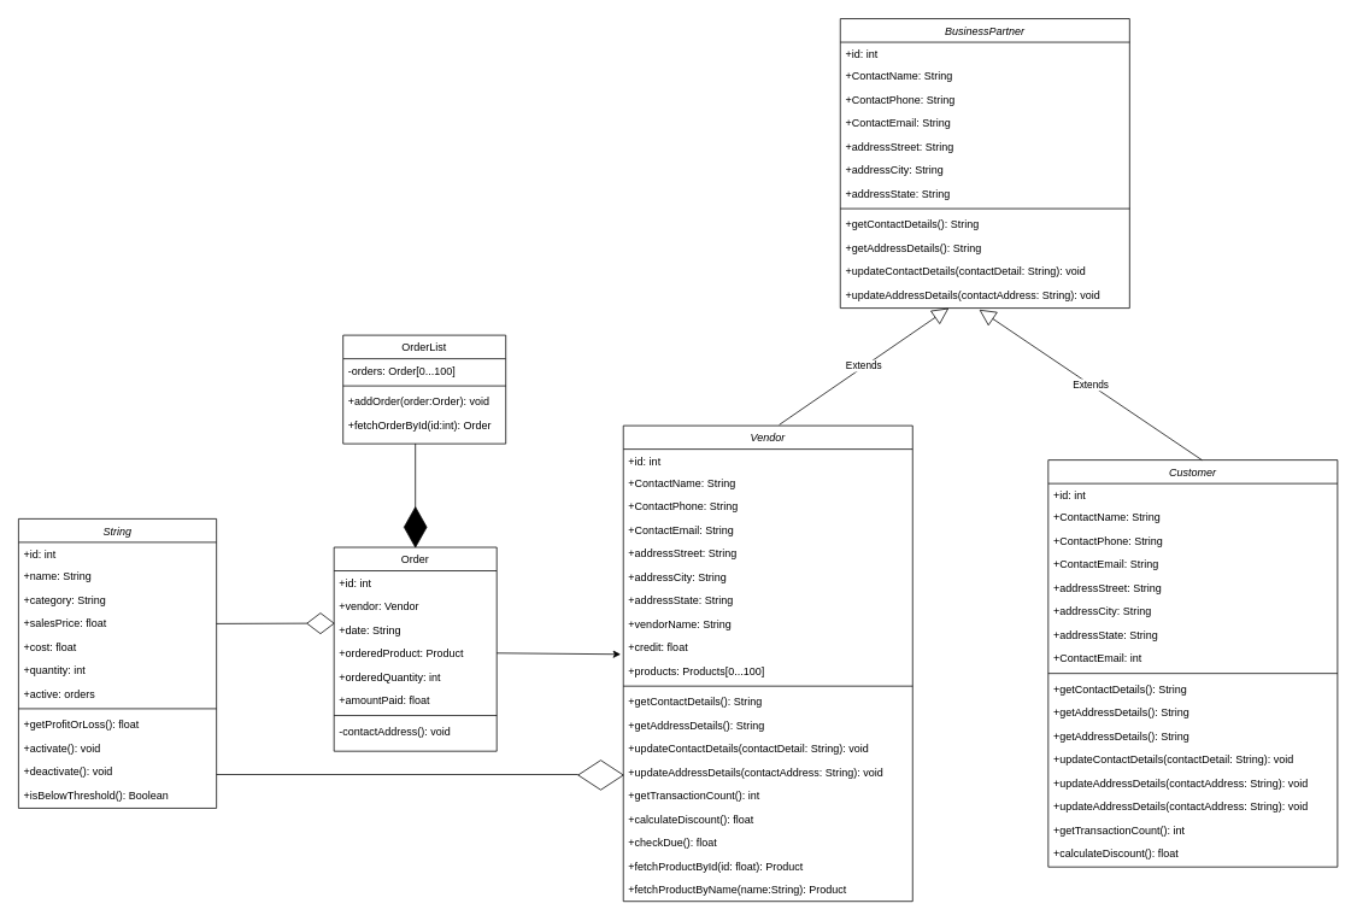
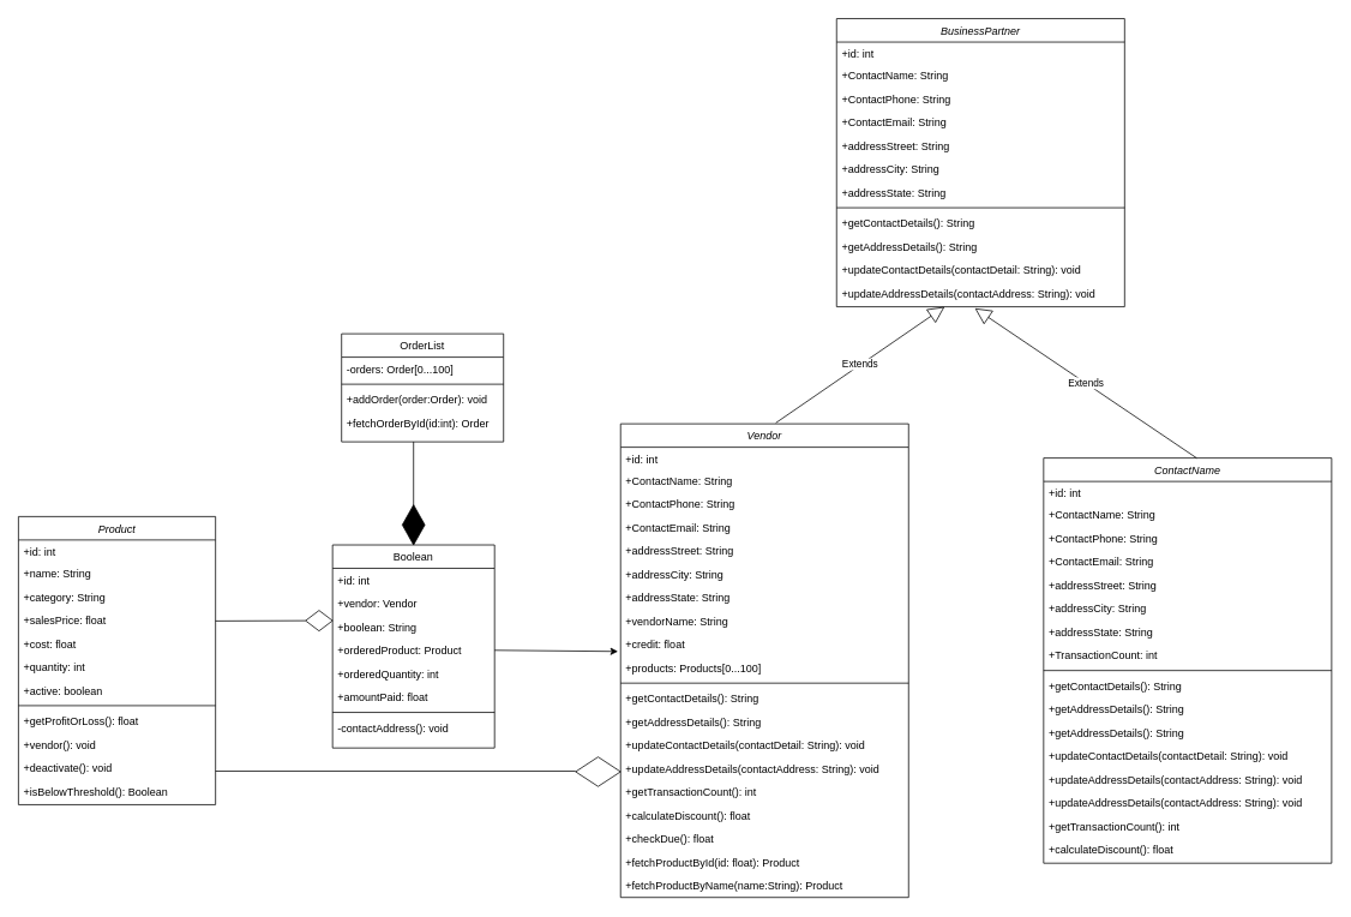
- <mxCell id="2" value="Customer" style="swimlane;fontStyle=2;align=center;verticalAlign=top;childLayout=stackLayout;horizontal=1;startSize=26;horizontalStack=0;resizeParent=1;resizeLast=0;collapsible=1;marginBottom=0;rounded=0;shadow=0;strokeWidth=1;" parent="1" vertex="1"><mxGeometry x="1159" y="508" width="320" height="450" as="geometry"><mxRectangle x="220" y="120" width="160" height="26" as="alternateBounds" /></mxGeometry></mxCell>
+ <mxCell id="2" value="ContactName" style="swimlane;fontStyle=2;align=center;verticalAlign=top;childLayout=stackLayout;horizontal=1;startSize=26;horizontalStack=0;resizeParent=1;resizeLast=0;collapsible=1;marginBottom=0;rounded=0;shadow=0;strokeWidth=1;" parent="1" vertex="1"><mxGeometry x="1159" y="508" width="320" height="450" as="geometry"><mxRectangle x="220" y="120" width="160" height="26" as="alternateBounds" /></mxGeometry></mxCell>
- <mxCell id="55" value="String" style="swimlane;fontStyle=2;align=center;verticalAlign=top;childLayout=stackLayout;horizontal=1;startSize=26;horizontalStack=0;resizeParent=1;resizeLast=0;collapsible=1;marginBottom=0;rounded=0;shadow=0;strokeWidth=1;" parent="1" vertex="1"><mxGeometry x="20" y="573" width="219" height="320" as="geometry"><mxRectangle x="220" y="120" width="160" height="26" as="alternateBounds" /></mxGeometry></mxCell>
+ <mxCell id="55" value="Product" style="swimlane;fontStyle=2;align=center;verticalAlign=top;childLayout=stackLayout;horizontal=1;startSize=26;horizontalStack=0;resizeParent=1;resizeLast=0;collapsible=1;marginBottom=0;rounded=0;shadow=0;strokeWidth=1;" parent="1" vertex="1"><mxGeometry x="20" y="573" width="219" height="320" as="geometry"><mxRectangle x="220" y="120" width="160" height="26" as="alternateBounds" /></mxGeometry></mxCell>
- <mxCell id="20" value="Order" style="swimlane;fontStyle=0;align=center;verticalAlign=top;childLayout=stackLayout;horizontal=1;startSize=26;horizontalStack=0;resizeParent=1;resizeLast=0;collapsible=1;marginBottom=0;rounded=0;shadow=0;strokeWidth=1;" parent="1" vertex="1"><mxGeometry x="369" y="604.5" width="180" height="225.5" as="geometry"><mxRectangle x="550" y="140" width="160" height="26" as="alternateBounds" /></mxGeometry></mxCell>
+ <mxCell id="20" value="Boolean" style="swimlane;fontStyle=0;align=center;verticalAlign=top;childLayout=stackLayout;horizontal=1;startSize=26;horizontalStack=0;resizeParent=1;resizeLast=0;collapsible=1;marginBottom=0;rounded=0;shadow=0;strokeWidth=1;" parent="1" vertex="1"><mxGeometry x="369" y="604.5" width="180" height="225.5" as="geometry"><mxRectangle x="550" y="140" width="160" height="26" as="alternateBounds" /></mxGeometry></mxCell>
- <mxCell id="23" value="+date: String" style="text;align=left;verticalAlign=top;spacingLeft=4;spacingRight=4;overflow=hidden;rotatable=0;points=[[0,0.5],[1,0.5]];portConstraint=eastwest;rounded=0;shadow=0;html=0;" parent="20" vertex="1"><mxGeometry y="78" width="180" height="26" as="geometry" /></mxCell>
+ <mxCell id="23" value="+boolean: String" style="text;align=left;verticalAlign=top;spacingLeft=4;spacingRight=4;overflow=hidden;rotatable=0;points=[[0,0.5],[1,0.5]];portConstraint=eastwest;rounded=0;shadow=0;html=0;" parent="20" vertex="1"><mxGeometry y="78" width="180" height="26" as="geometry" /></mxCell>
- <mxCell id="10" value="+ContactEmail: int" style="text;align=left;verticalAlign=top;spacingLeft=4;spacingRight=4;overflow=hidden;rotatable=0;points=[[0,0.5],[1,0.5]];portConstraint=eastwest;" parent="2" vertex="1"><mxGeometry y="206" width="320" height="26" as="geometry" /></mxCell>
+ <mxCell id="10" value="+TransactionCount: int" style="text;align=left;verticalAlign=top;spacingLeft=4;spacingRight=4;overflow=hidden;rotatable=0;points=[[0,0.5],[1,0.5]];portConstraint=eastwest;" parent="2" vertex="1"><mxGeometry y="206" width="320" height="26" as="geometry" /></mxCell>
- <mxCell id="62" value="+active: orders" style="text;align=left;verticalAlign=top;spacingLeft=4;spacingRight=4;overflow=hidden;rotatable=0;points=[[0,0.5],[1,0.5]];portConstraint=eastwest;" parent="55" vertex="1"><mxGeometry y="180" width="219" height="26" as="geometry" /></mxCell>
+ <mxCell id="62" value="+active: boolean" style="text;align=left;verticalAlign=top;spacingLeft=4;spacingRight=4;overflow=hidden;rotatable=0;points=[[0,0.5],[1,0.5]];portConstraint=eastwest;" parent="55" vertex="1"><mxGeometry y="180" width="219" height="26" as="geometry" /></mxCell>
- <mxCell id="65" value="+activate(): void" style="text;align=left;verticalAlign=top;spacingLeft=4;spacingRight=4;overflow=hidden;rotatable=0;points=[[0,0.5],[1,0.5]];portConstraint=eastwest;" parent="55" vertex="1"><mxGeometry y="240" width="219" height="26" as="geometry" /></mxCell>
+ <mxCell id="65" value="+vendor(): void" style="text;align=left;verticalAlign=top;spacingLeft=4;spacingRight=4;overflow=hidden;rotatable=0;points=[[0,0.5],[1,0.5]];portConstraint=eastwest;" parent="55" vertex="1"><mxGeometry y="240" width="219" height="26" as="geometry" /></mxCell>
